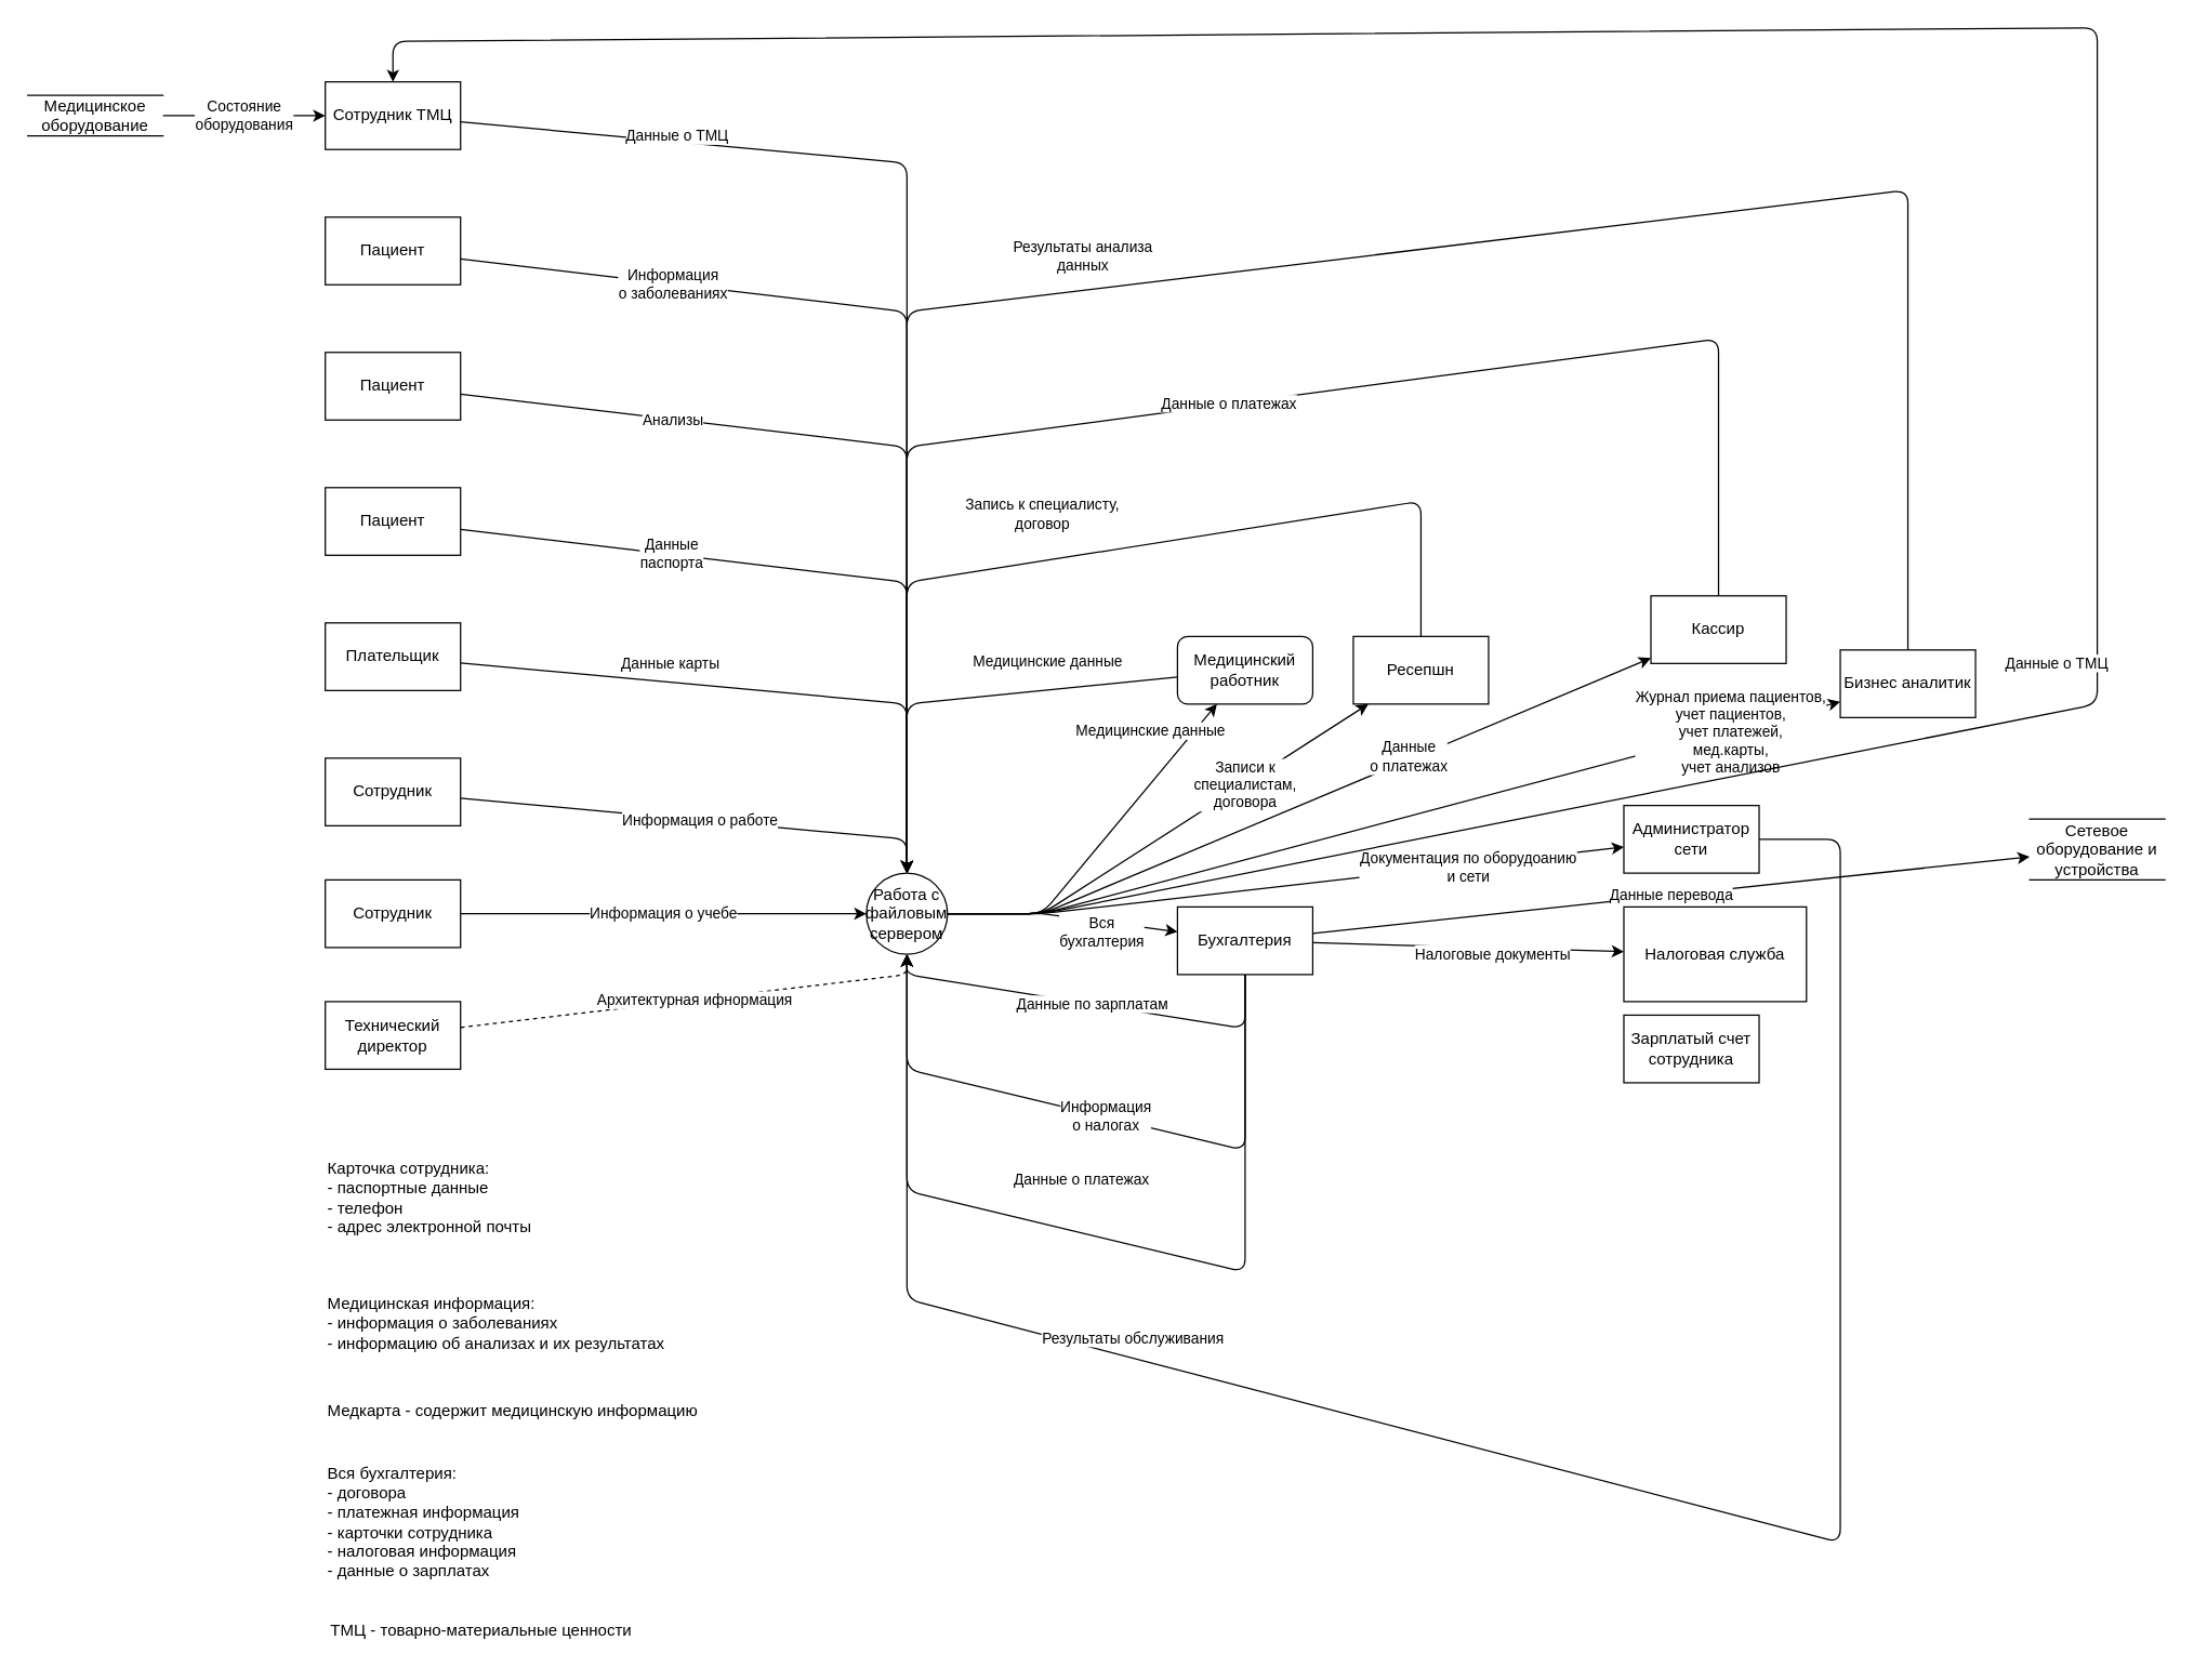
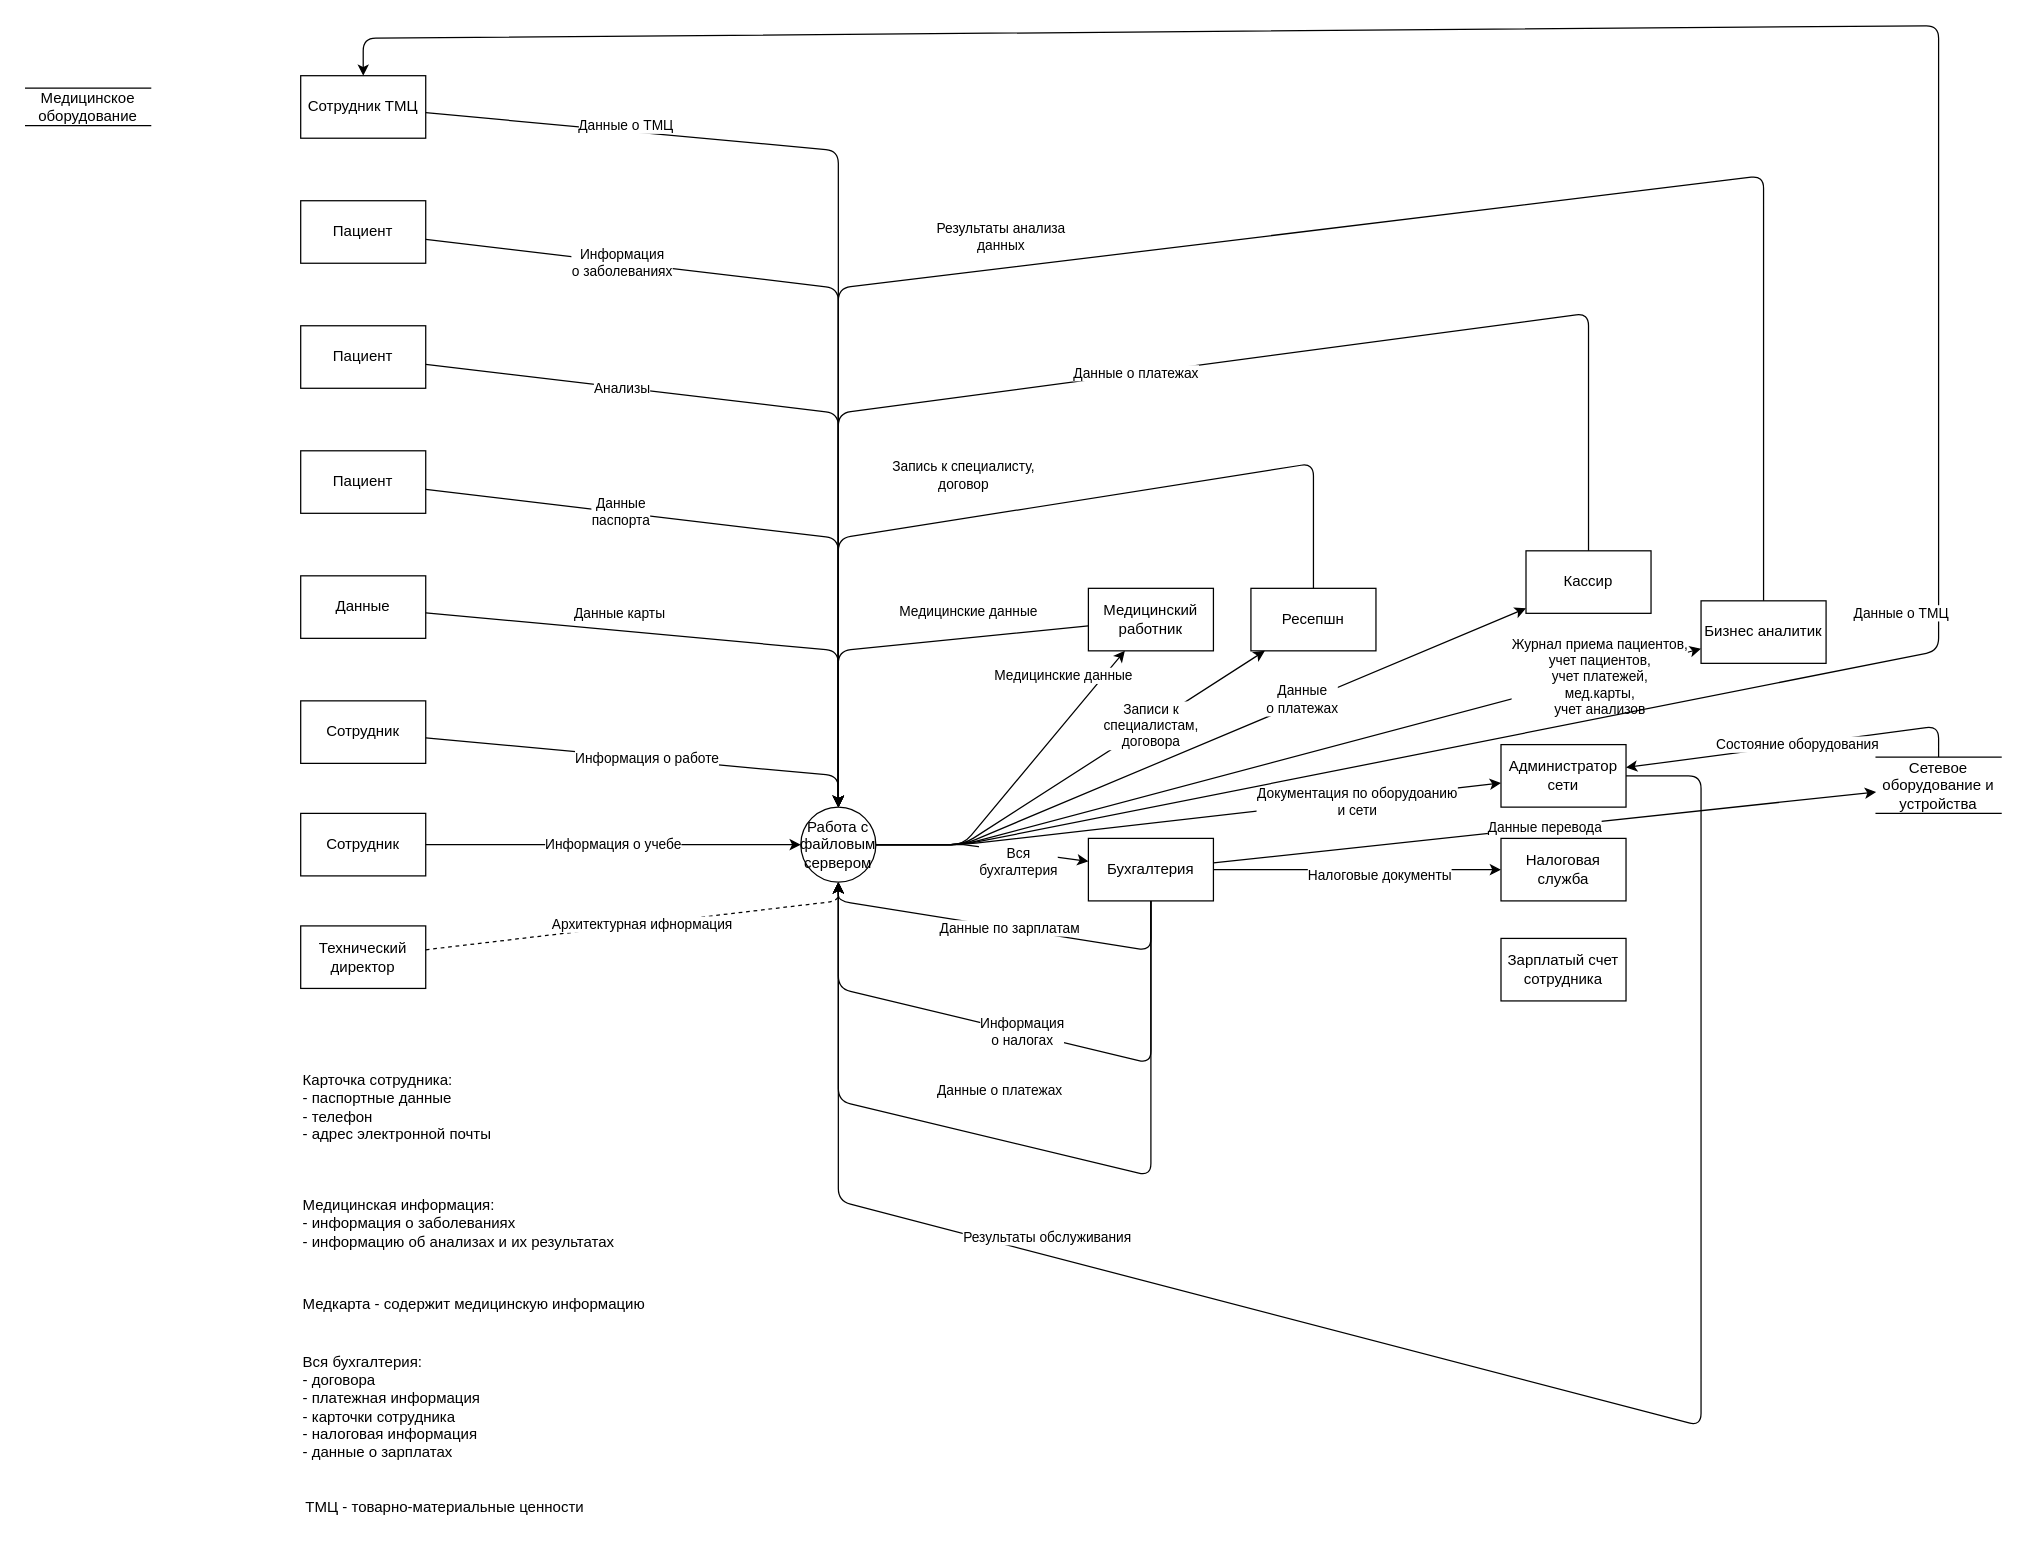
- <mxCell id="48" value="Состояние&lt;div&gt;оборудования&lt;/div&gt;" style="endArrow=classic;html=1;" edge="1" parent="1" source="47" target="43"><mxGeometry width="50" height="50" relative="1" as="geometry"><mxPoint x="410" y="320" as="sourcePoint" /><mxPoint x="460" y="270" as="targetPoint" /><mxPoint as="offset" /></mxGeometry></mxCell>
- <mxCell id="4" value="Плательщик" style="html=1;dashed=0;whiteSpace=wrap;" parent="1" vertex="1"><mxGeometry x="240" y="460" width="100" height="50" as="geometry" /></mxCell>
+ <mxCell id="4" value="Данные" style="html=1;dashed=0;whiteSpace=wrap;" parent="1" vertex="1"><mxGeometry x="240" y="460" width="100" height="50" as="geometry" /></mxCell>
- <mxCell id="21" value="Медицинский работник" style="html=1;dashed=0;whiteSpace=wrap;rounded=1;" parent="1" vertex="1"><mxGeometry x="870" y="470" width="100" height="50" as="geometry" /></mxCell>
+ <mxCell id="21" value="Медицинский работник" style="html=1;dashed=0;whiteSpace=wrap;" parent="1" vertex="1"><mxGeometry x="870" y="470" width="100" height="50" as="geometry" /></mxCell>
+ <mxCell id="50" value="Состояние оборудования" style="endArrow=classic;html=1;" edge="1" parent="1" source="49" target="10"><mxGeometry width="50" height="50" relative="1" as="geometry"><mxPoint x="990" y="740" as="sourcePoint" /><mxPoint x="1040" y="690" as="targetPoint" /><Array as="points"><mxPoint x="1550" y="580" /></Array></mxGeometry></mxCell>
- <mxCell id="51" value="Налоговая служба" style="html=1;dashed=0;whiteSpace=wrap;" vertex="1" parent="1"><mxGeometry x="1200" y="670" width="135" height="70" as="geometry" /></mxCell>
+ <mxCell id="51" value="Налоговая служба" style="html=1;dashed=0;whiteSpace=wrap;" vertex="1" parent="1"><mxGeometry x="1200" y="670" width="100" height="50" as="geometry" /></mxCell>
